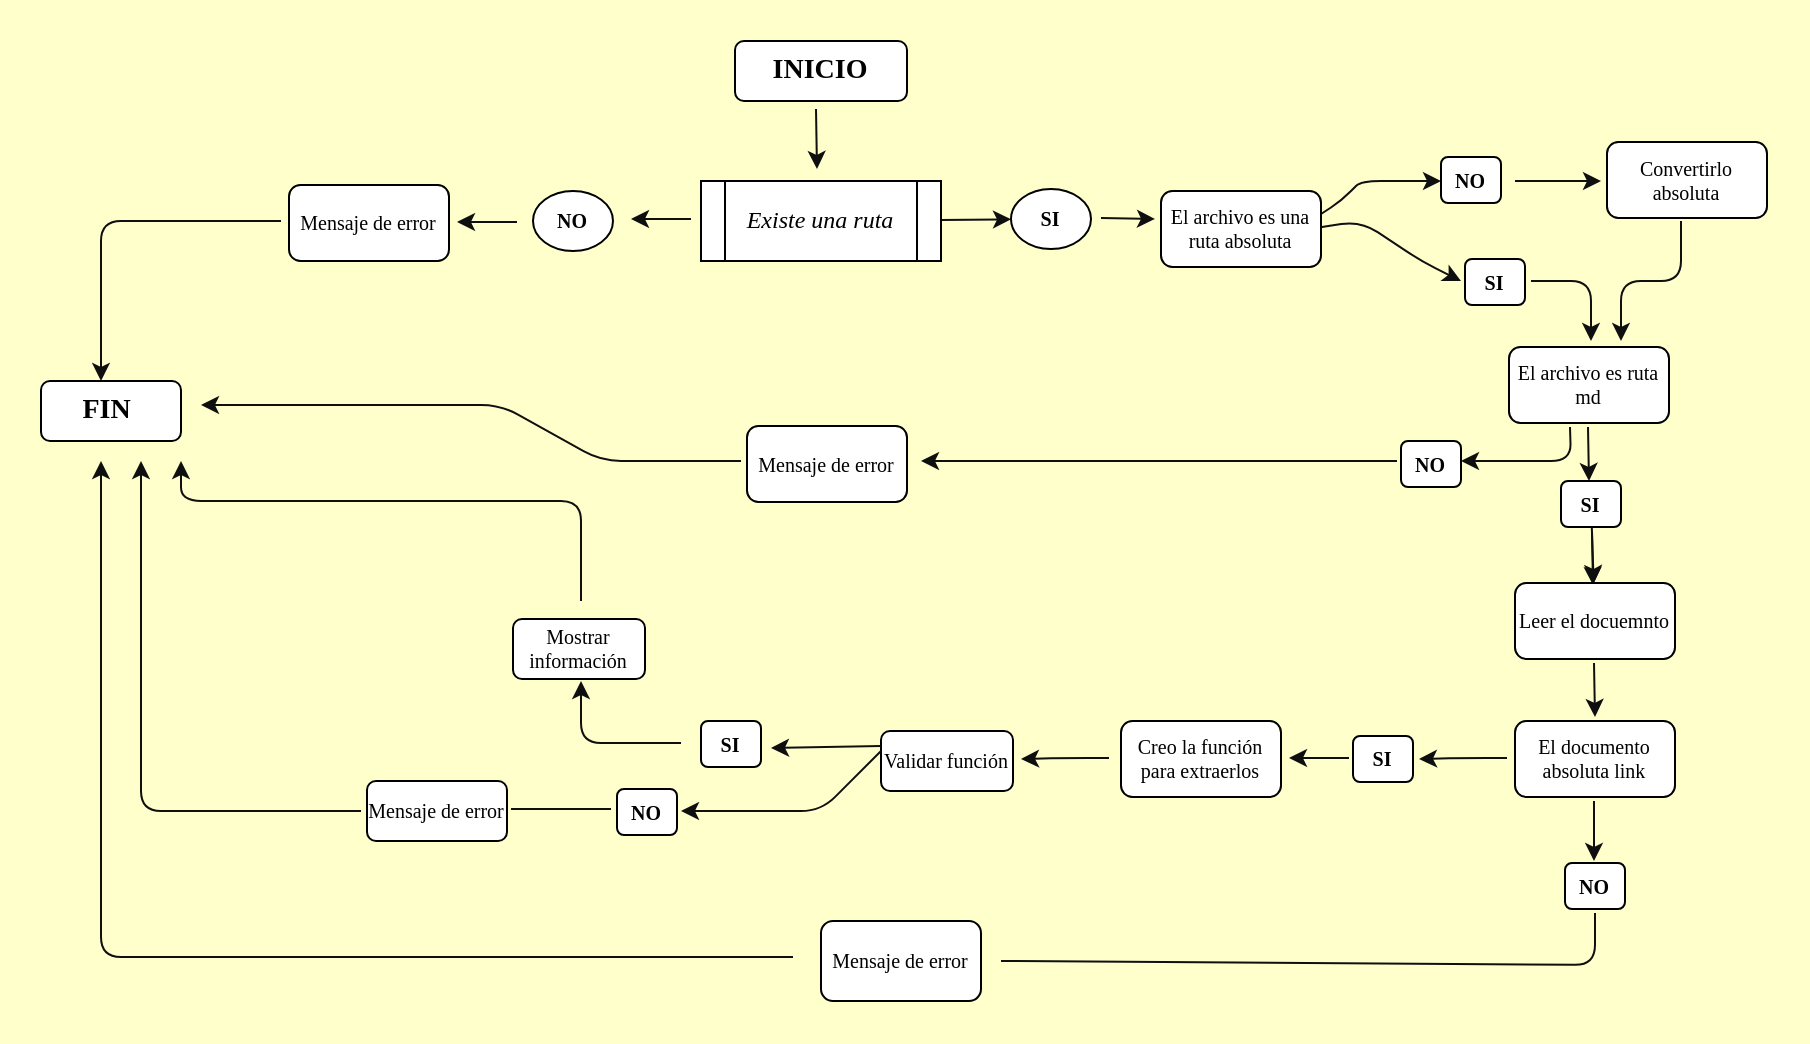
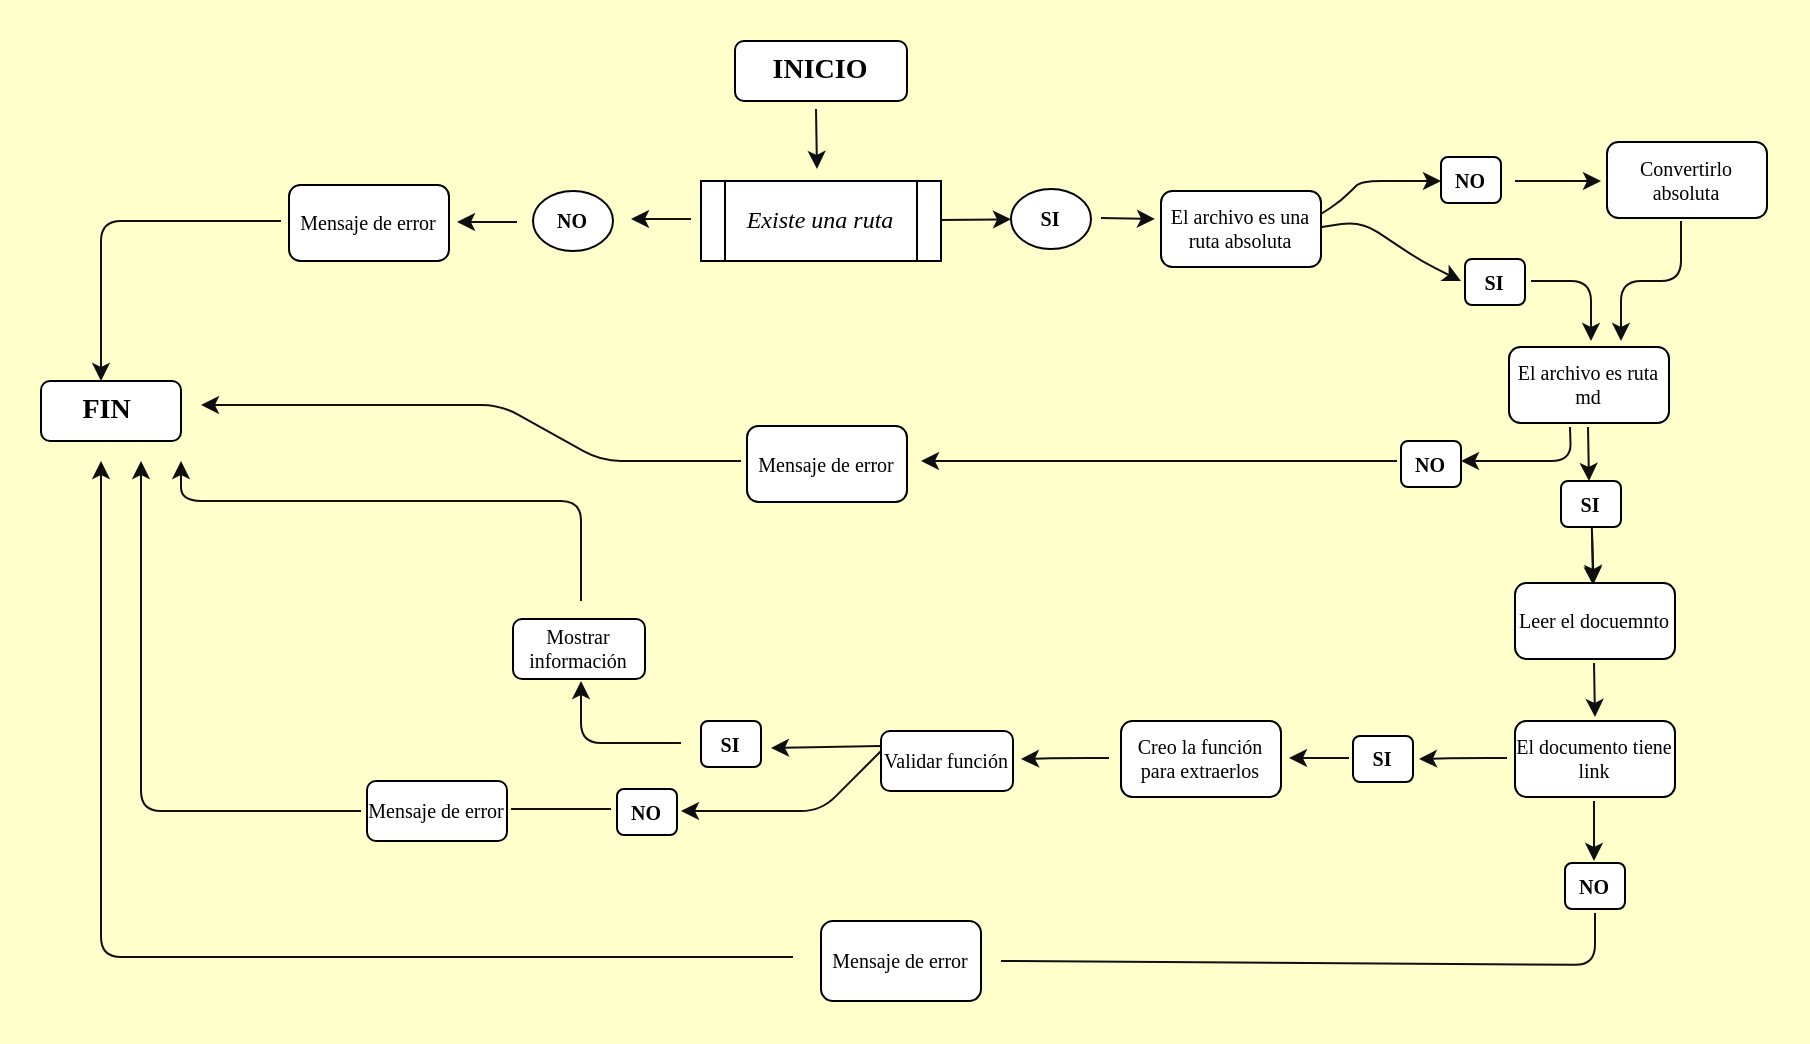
- <mxCell id="34" value="El documento absoluta link" style="rounded=1;whiteSpace=wrap;html=1;fontFamily=Comic Sans MS;fontSize=10;align=center;" vertex="1" parent="1"><mxGeometry x="757" y="360" width="80" height="38" as="geometry" /></mxCell>
+ <mxCell id="34" value="El documento tiene link" style="rounded=1;whiteSpace=wrap;html=1;fontFamily=Comic Sans MS;fontSize=10;align=center;" vertex="1" parent="1"><mxGeometry x="757" y="360" width="80" height="38" as="geometry" /></mxCell>
